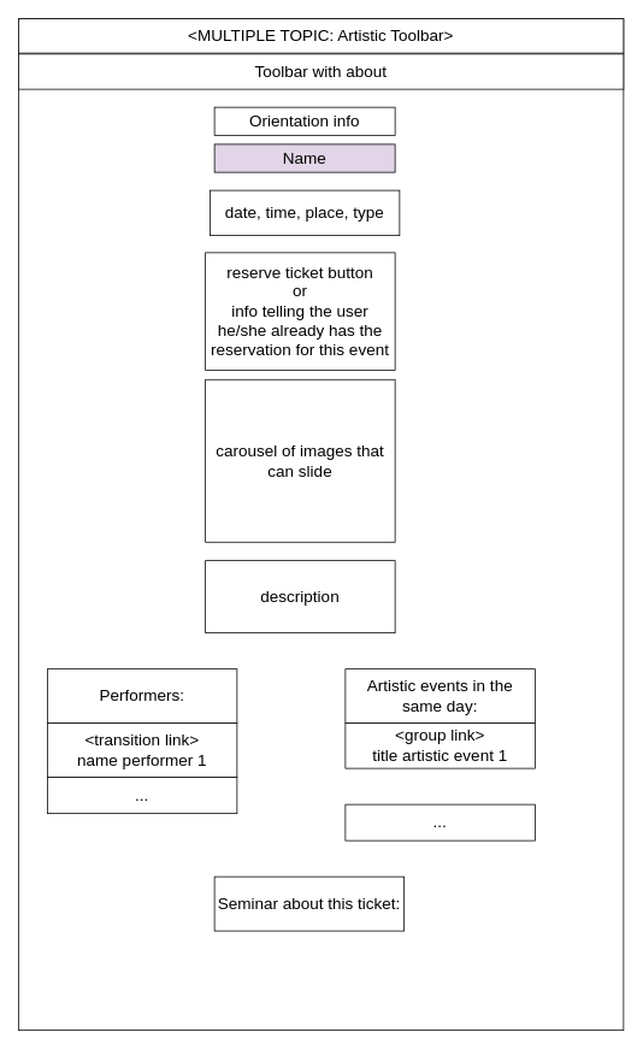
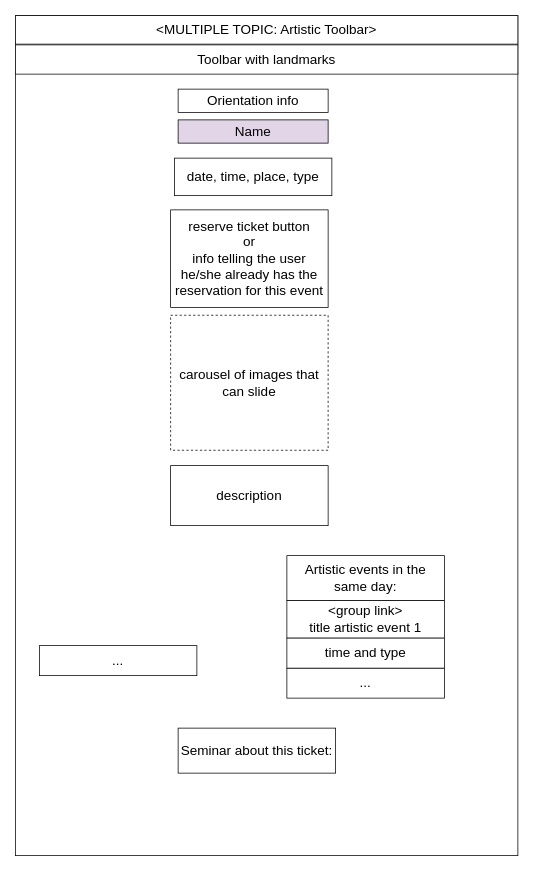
- <mxCell id="4" value="Toolbar with about" style="rounded=0;whiteSpace=wrap;html=1;fontSize=18;" parent="1" vertex="1"><mxGeometry x="20" y="59" width="670" height="39" as="geometry" /></mxCell>
+ <mxCell id="4" value="Toolbar with landmarks" style="rounded=0;whiteSpace=wrap;html=1;fontSize=18;" parent="1" vertex="1"><mxGeometry x="20" y="59" width="670" height="39" as="geometry" /></mxCell>
- <mxCell id="9" value="carousel of images that can slide" style="rounded=0;whiteSpace=wrap;html=1;fontSize=18;" vertex="1" parent="1"><mxGeometry x="227" y="419.5" width="210" height="180" as="geometry" /></mxCell>
+ <mxCell id="9" value="carousel of images that can slide" style="rounded=0;whiteSpace=wrap;html=1;fontSize=18;dashed=1;" vertex="1" parent="1"><mxGeometry x="227" y="419.5" width="210" height="180" as="geometry" /></mxCell>
- <mxCell id="11" value="Performers:" style="rounded=0;whiteSpace=wrap;html=1;fontSize=18;" vertex="1" parent="1"><mxGeometry x="52" y="740" width="210" height="60" as="geometry" /></mxCell>
- <mxCell id="12" value="&amp;lt;transition link&amp;gt;&lt;br&gt;name performer 1" style="rounded=0;whiteSpace=wrap;html=1;fontSize=18;" vertex="1" parent="1"><mxGeometry x="52" y="800" width="210" height="60" as="geometry" /></mxCell>
+ <mxCell id="18" value="time and type" style="rounded=0;whiteSpace=wrap;html=1;fontSize=18;" vertex="1" parent="1"><mxGeometry x="382" y="850" width="210" height="40" as="geometry" /></mxCell>
